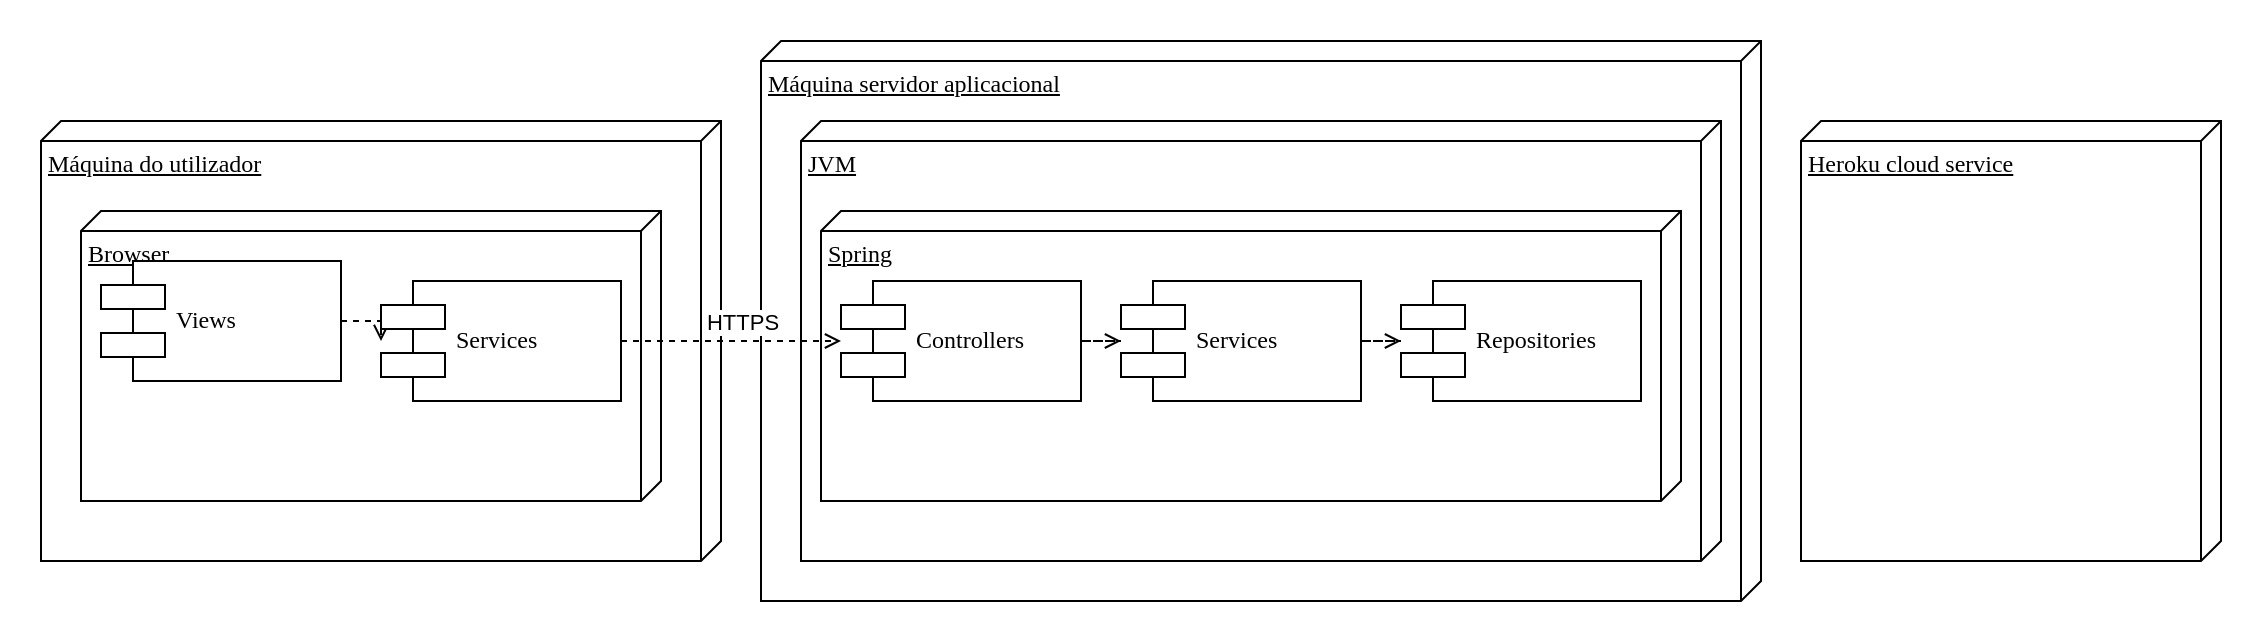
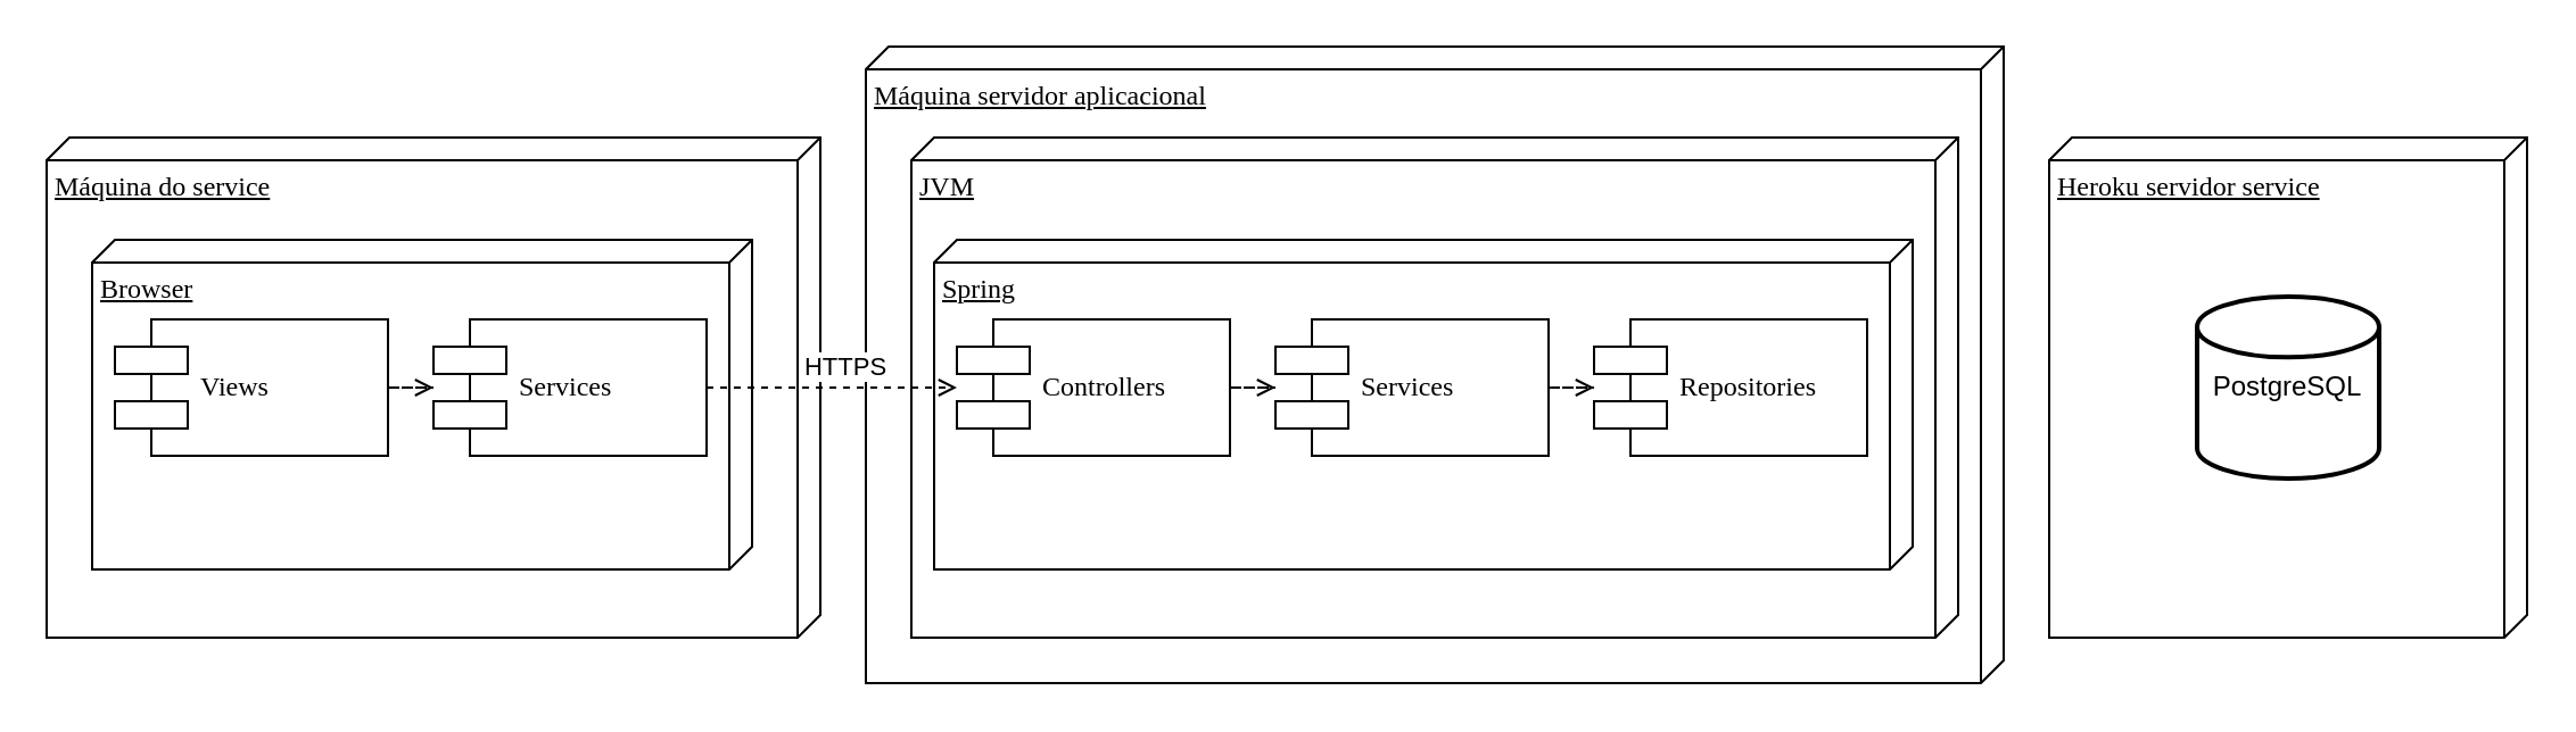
- <mxCell id="3" value="Máquina do utilizador" style="verticalAlign=top;align=left;spacingTop=8;spacingLeft=2;spacingRight=12;shape=cube;size=10;direction=south;fontStyle=4;html=1;rounded=0;shadow=0;comic=0;labelBackgroundColor=none;strokeWidth=1;fontFamily=Verdana;fontSize=12" vertex="1" parent="1"><mxGeometry y="60" width="340" height="220" as="geometry" x="20" /></mxCell>
+ <mxCell id="3" value="Máquina do service" style="verticalAlign=top;align=left;spacingTop=8;spacingLeft=2;spacingRight=12;shape=cube;size=10;direction=south;fontStyle=4;html=1;rounded=0;shadow=0;comic=0;labelBackgroundColor=none;strokeWidth=1;fontFamily=Verdana;fontSize=12" vertex="1" parent="1"><mxGeometry y="60" width="340" height="220" as="geometry" x="20" /></mxCell>
- <mxCell id="4" value="Heroku cloud service" style="verticalAlign=top;align=left;spacingTop=8;spacingLeft=2;spacingRight=12;shape=cube;size=10;direction=south;fontStyle=4;html=1;rounded=0;shadow=0;comic=0;labelBackgroundColor=none;strokeWidth=1;fontFamily=Verdana;fontSize=12" parent="1" vertex="1"><mxGeometry x="900" y="60" width="210" height="220" as="geometry" /></mxCell>
+ <mxCell id="4" value="Heroku servidor service" style="verticalAlign=top;align=left;spacingTop=8;spacingLeft=2;spacingRight=12;shape=cube;size=10;direction=south;fontStyle=4;html=1;rounded=0;shadow=0;comic=0;labelBackgroundColor=none;strokeWidth=1;fontFamily=Verdana;fontSize=12" parent="1" vertex="1"><mxGeometry x="900" y="60" width="210" height="220" as="geometry" /></mxCell>
- <mxCell id="9" value="Views" style="shape=component;align=left;spacingLeft=36;rounded=0;shadow=0;comic=0;labelBackgroundColor=none;strokeWidth=1;fontFamily=Verdana;fontSize=12;html=1;" parent="1" vertex="1"><mxGeometry x="50" y="130" width="120" height="60" as="geometry" /></mxCell>
+ <mxCell id="9" value="Views" style="shape=component;align=left;spacingLeft=36;rounded=0;shadow=0;comic=0;labelBackgroundColor=none;strokeWidth=1;fontFamily=Verdana;fontSize=12;html=1;" parent="1" vertex="1"><mxGeometry x="50" y="140" width="120" height="60" as="geometry" /></mxCell>
+ <mxCell id="18" value="PostgreSQL" style="strokeWidth=2;html=1;shape=mxgraph.flowchart.database;whiteSpace=wrap;" parent="1" vertex="1"><mxGeometry x="965" y="130" width="80" height="80" as="geometry" /></mxCell>
